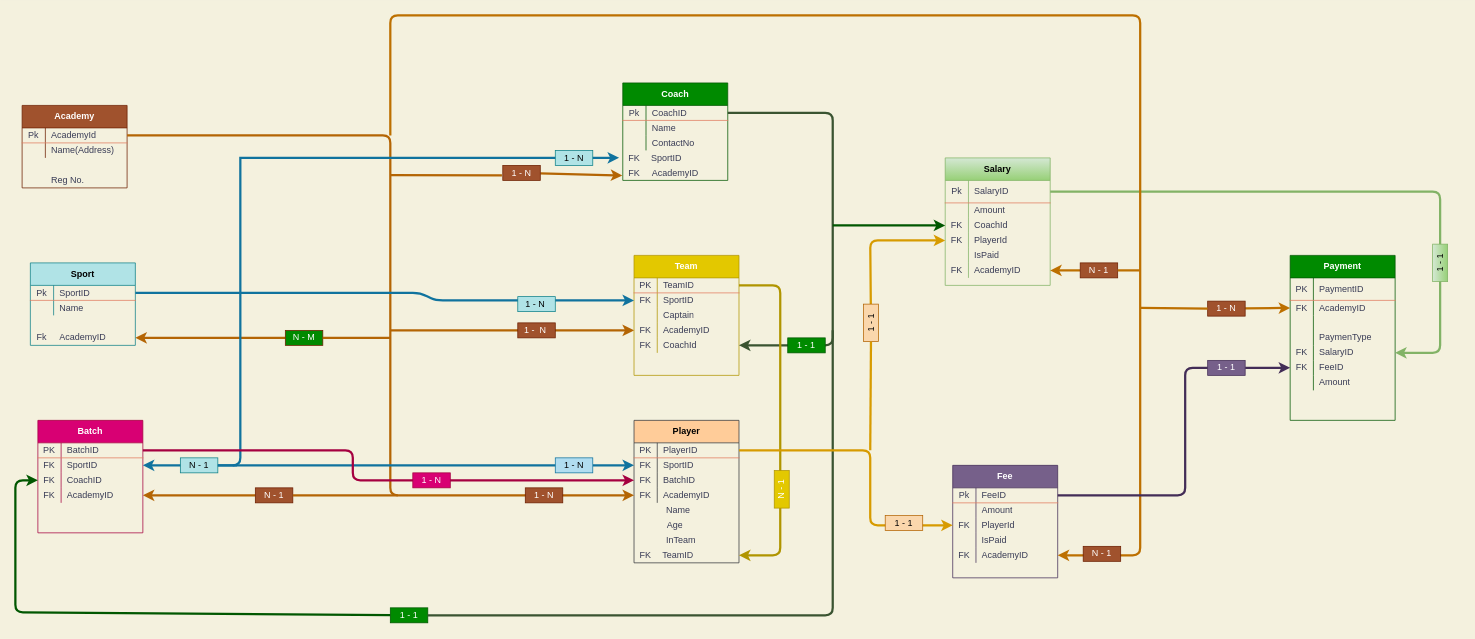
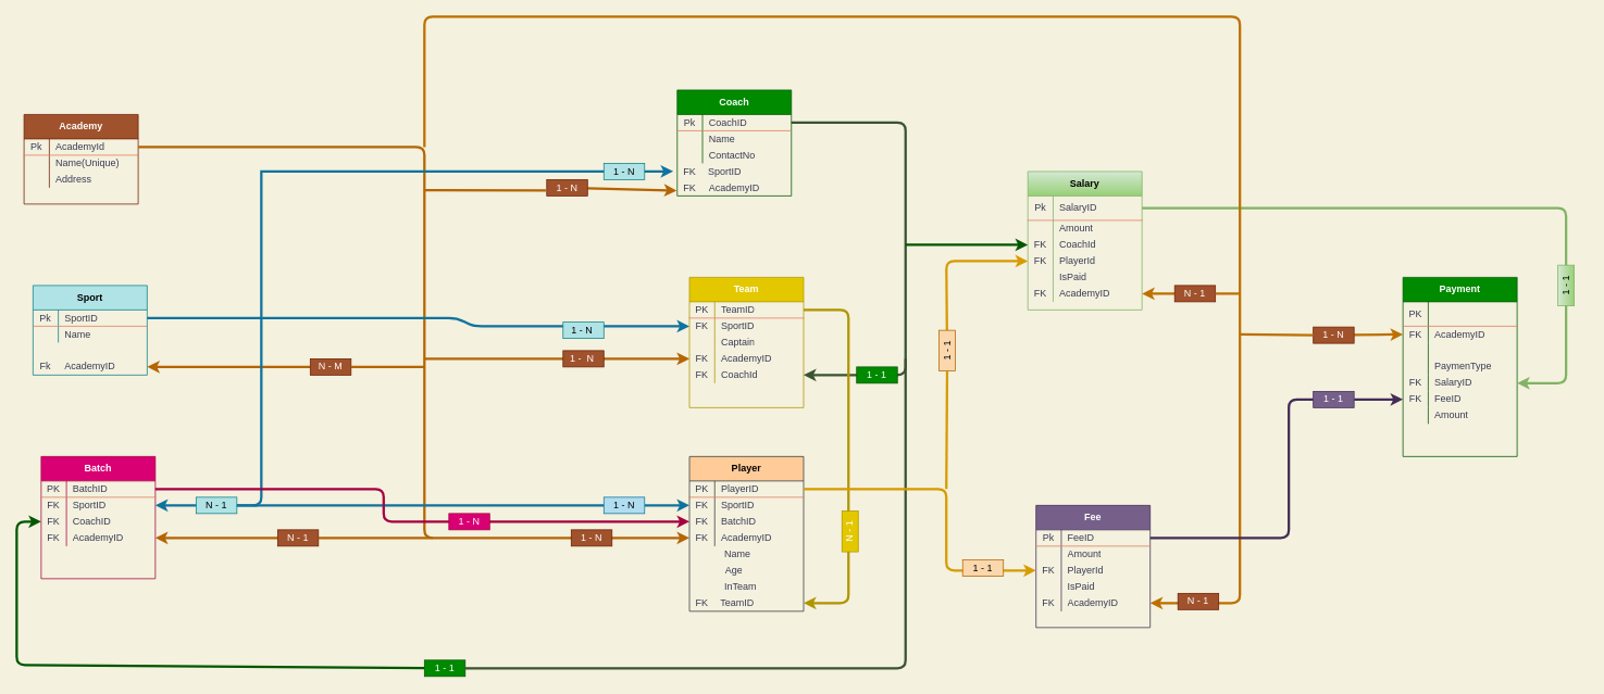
- <mxCell id="8" value="Name(Address)" style="shape=partialRectangle;html=1;whiteSpace=wrap;connectable=0;fillColor=none;top=0;left=0;bottom=0;right=0;align=left;spacingLeft=6;overflow=hidden;strokeColor=#E07A5F;fontColor=#393C56;" vertex="1" parent="6"><mxGeometry x="31" width="109" height="20" as="geometry" /></mxCell>
+ <mxCell id="8" value="Name(Unique)" style="shape=partialRectangle;html=1;whiteSpace=wrap;connectable=0;fillColor=none;top=0;left=0;bottom=0;right=0;align=left;spacingLeft=6;overflow=hidden;strokeColor=#E07A5F;fontColor=#393C56;" vertex="1" parent="6"><mxGeometry x="31" width="109" height="20" as="geometry" /></mxCell>
+ <mxCell id="11" value="Address" style="shape=partialRectangle;html=1;whiteSpace=wrap;connectable=0;fillColor=none;top=0;left=0;bottom=0;right=0;align=left;spacingLeft=6;overflow=hidden;strokeColor=#E07A5F;fontColor=#393C56;" vertex="1" parent="9"><mxGeometry x="31" width="109" height="20" as="geometry" /></mxCell>
- <mxCell id="12" value="Reg No." style="shape=partialRectangle;html=1;whiteSpace=wrap;connectable=0;fillColor=none;top=0;left=0;bottom=0;right=0;align=left;spacingLeft=6;overflow=hidden;strokeColor=#E07A5F;fontColor=#393C56;" vertex="1" parent="1"><mxGeometry x="60" y="230" width="109" height="20" as="geometry" /></mxCell>
- <mxCell id="126" value="PaymentID" style="shape=partialRectangle;html=1;whiteSpace=wrap;connectable=0;fillColor=none;top=0;left=0;bottom=0;right=0;align=left;spacingLeft=6;overflow=hidden;strokeColor=#E07A5F;fontColor=#393C56;" vertex="1" parent="124"><mxGeometry x="31" width="109" height="30" as="geometry" /></mxCell>
- <mxCell id="109" value="N - M" style="whiteSpace=wrap;html=1;rounded=0;sketch=0;fontColor=#ffffff;strokeColor=#6D1F00;fillColor=#008a00;" vertex="1" parent="1"><mxGeometry x="380" y="440" width="50" height="20" as="geometry" /></mxCell>
+ <mxCell id="109" value="N - M" style="whiteSpace=wrap;html=1;rounded=0;sketch=0;fontColor=#ffffff;strokeColor=#6D1F00;fillColor=#a0522d;" vertex="1" parent="1"><mxGeometry x="380" y="440" width="50" height="20" as="geometry" /></mxCell>
